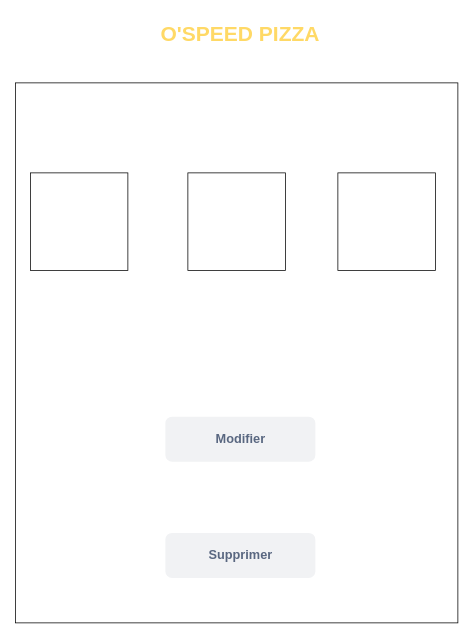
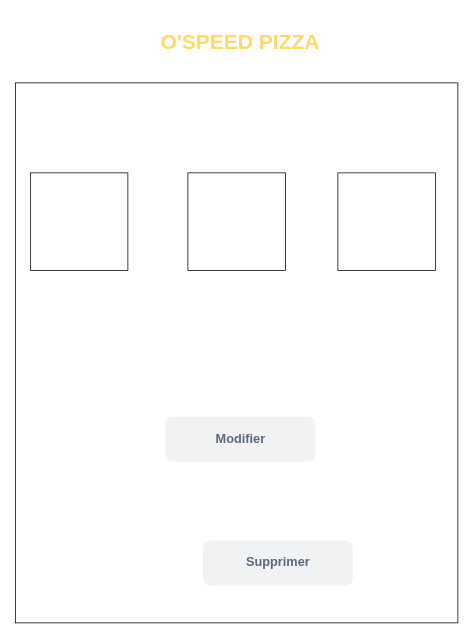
- <mxCell id="2" value="&lt;font color=&quot;#ffd966&quot;&gt;&lt;span style=&quot;font-size: 28px&quot;&gt;&lt;b&gt;O'SPEED PIZZA&lt;/b&gt;&lt;/span&gt;&lt;/font&gt;" style="text;html=1;strokeColor=none;fillColor=none;align=center;verticalAlign=middle;whiteSpace=wrap;rounded=0;" vertex="1" parent="1"><mxGeometry x="180" y="10" width="280" height="70" as="geometry" /></mxCell>
+ <mxCell id="2" value="&lt;font color=&quot;#ffd966&quot;&gt;&lt;span style=&quot;font-size: 28px&quot;&gt;&lt;b&gt;O'SPEED PIZZA&lt;/b&gt;&lt;/span&gt;&lt;/font&gt;" style="text;html=1;strokeColor=none;fillColor=none;align=center;verticalAlign=middle;whiteSpace=wrap;rounded=0;" vertex="1" parent="1"><mxGeometry x="180" y="20" width="280" height="70" as="geometry" /></mxCell>
- <mxCell id="8" value="&lt;b&gt;&lt;font style=&quot;font-size: 17px&quot;&gt;Supprimer&lt;/font&gt;&lt;/b&gt;" style="rounded=1;fillColor=#F1F2F4;strokeColor=none;html=1;fontColor=#596780;align=center;verticalAlign=middle;fontStyle=0;fontSize=12" vertex="1" parent="1"><mxGeometry x="220" y="710" width="200" height="60" as="geometry" /></mxCell>
+ <mxCell id="8" value="&lt;b&gt;&lt;font style=&quot;font-size: 17px&quot;&gt;Supprimer&lt;/font&gt;&lt;/b&gt;" style="rounded=1;fillColor=#F1F2F4;strokeColor=none;html=1;fontColor=#596780;align=center;verticalAlign=middle;fontStyle=0;fontSize=12" vertex="1" parent="1"><mxGeometry x="270" y="720" width="200" height="60" as="geometry" /></mxCell>
